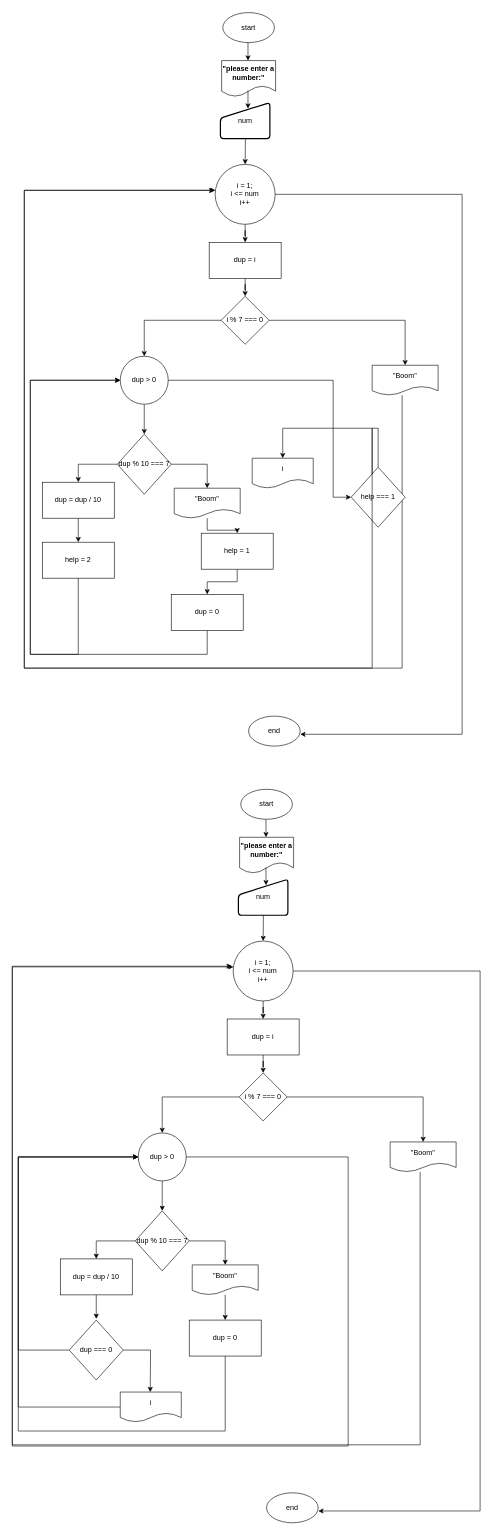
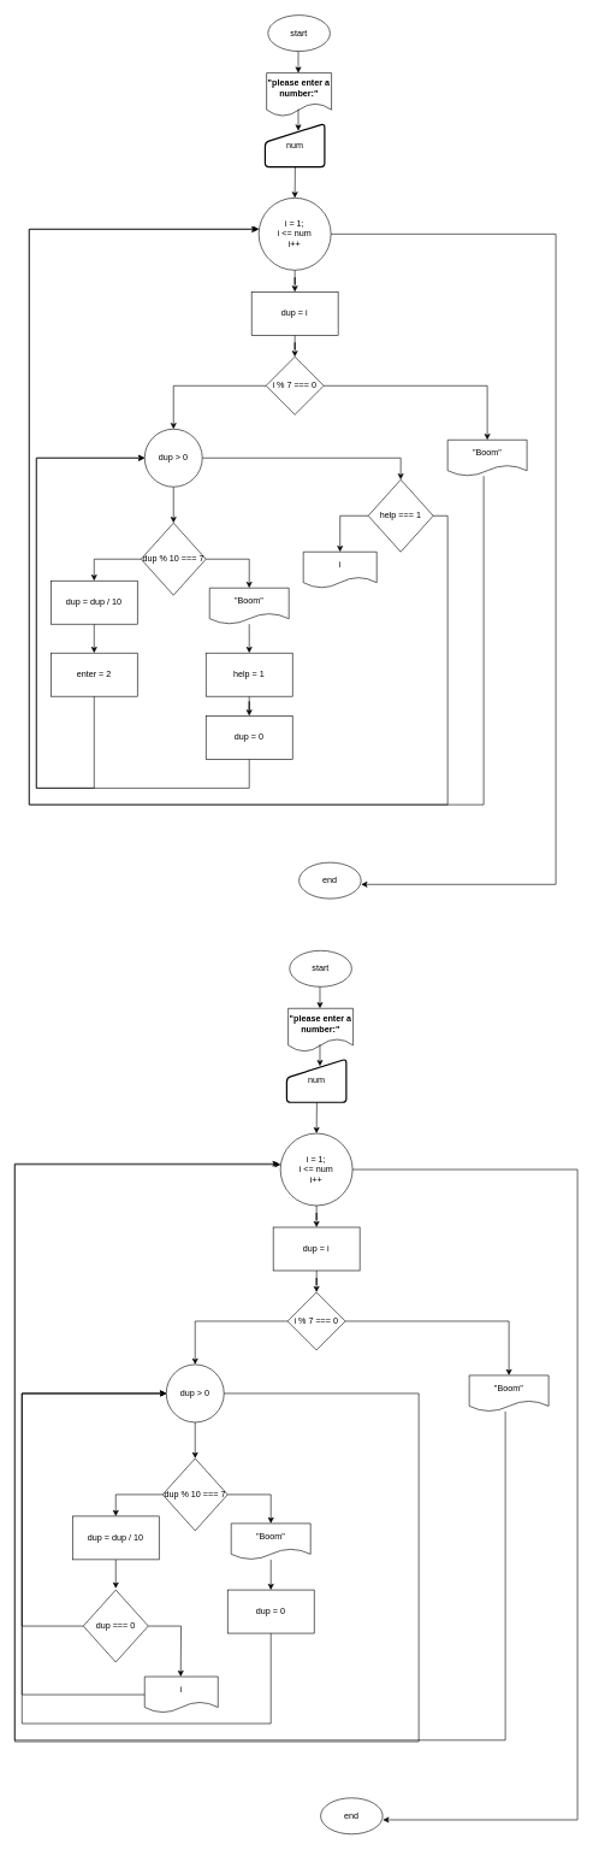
- <mxCell id="31" value="help === 1" style="rhombus;whiteSpace=wrap;html=1;" vertex="1" parent="1"><mxGeometry x="585" y="778" width="90" height="100" as="geometry" /></mxCell>
+ <mxCell id="31" value="help === 1" style="rhombus;whiteSpace=wrap;html=1;" vertex="1" parent="1"><mxGeometry x="510" y="663" width="90" height="100" as="geometry" /></mxCell>
- <mxCell id="33" value="help = 1" style="rounded=0;whiteSpace=wrap;html=1;" vertex="1" parent="1"><mxGeometry x="335" y="888" width="120" height="60" as="geometry" /></mxCell>
+ <mxCell id="33" value="help = 1" style="rounded=0;whiteSpace=wrap;html=1;" vertex="1" parent="1"><mxGeometry x="285" y="903" width="120" height="60" as="geometry" /></mxCell>
- <mxCell id="36" value="help = 2" style="rounded=0;whiteSpace=wrap;html=1;" vertex="1" parent="1"><mxGeometry x="70" y="903" width="120" height="60" as="geometry" /></mxCell>
+ <mxCell id="36" value="enter = 2" style="rounded=0;whiteSpace=wrap;html=1;" vertex="1" parent="1"><mxGeometry x="70" y="903" width="120" height="60" as="geometry" /></mxCell>
